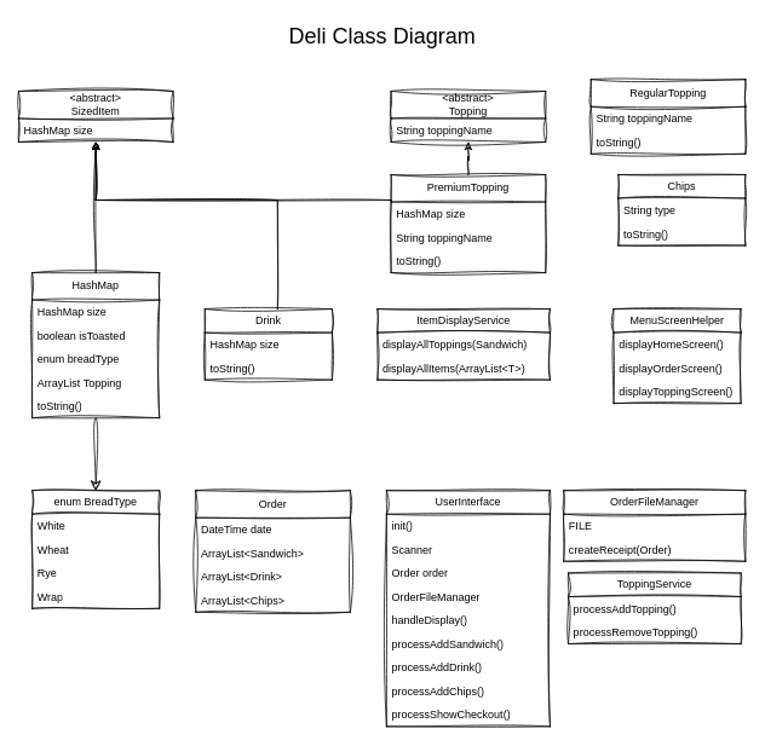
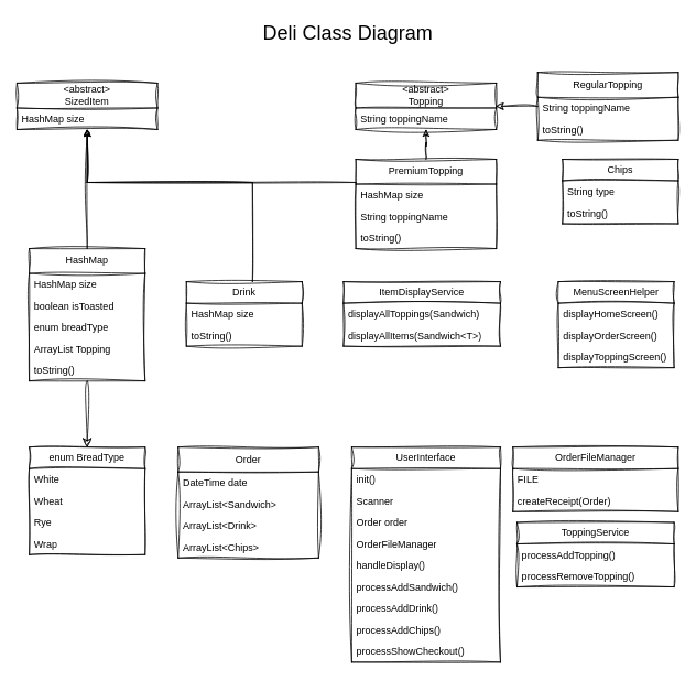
+ <mxCell id="50" style="edgeStyle=orthogonalEdgeStyle;rounded=0;orthogonalLoop=1;jettySize=auto;html=1;labelBackgroundColor=none;fontColor=default;sketch=1;curveFitting=1;jiggle=2;" parent="1" source="51" target="37" edge="1"><mxGeometry relative="1" as="geometry" /></mxCell>
- <mxCell id="41" value="displayAllItems(ArrayList&amp;lt;T&amp;gt;)" style="text;strokeColor=none;fillColor=none;align=left;verticalAlign=top;spacingLeft=4;spacingRight=4;overflow=hidden;rotatable=0;points=[[0,0.5],[1,0.5]];portConstraint=eastwest;whiteSpace=wrap;html=1;labelBackgroundColor=none;sketch=1;curveFitting=1;jiggle=2;" vertex="1" parent="39"><mxGeometry y="52" width="190" height="26" as="geometry" /></mxCell>
+ <mxCell id="41" value="displayAllItems(Sandwich&amp;lt;T&amp;gt;)" style="text;strokeColor=none;fillColor=none;align=left;verticalAlign=top;spacingLeft=4;spacingRight=4;overflow=hidden;rotatable=0;points=[[0,0.5],[1,0.5]];portConstraint=eastwest;whiteSpace=wrap;html=1;labelBackgroundColor=none;sketch=1;curveFitting=1;jiggle=2;" vertex="1" parent="39"><mxGeometry y="52" width="190" height="26" as="geometry" /></mxCell>
